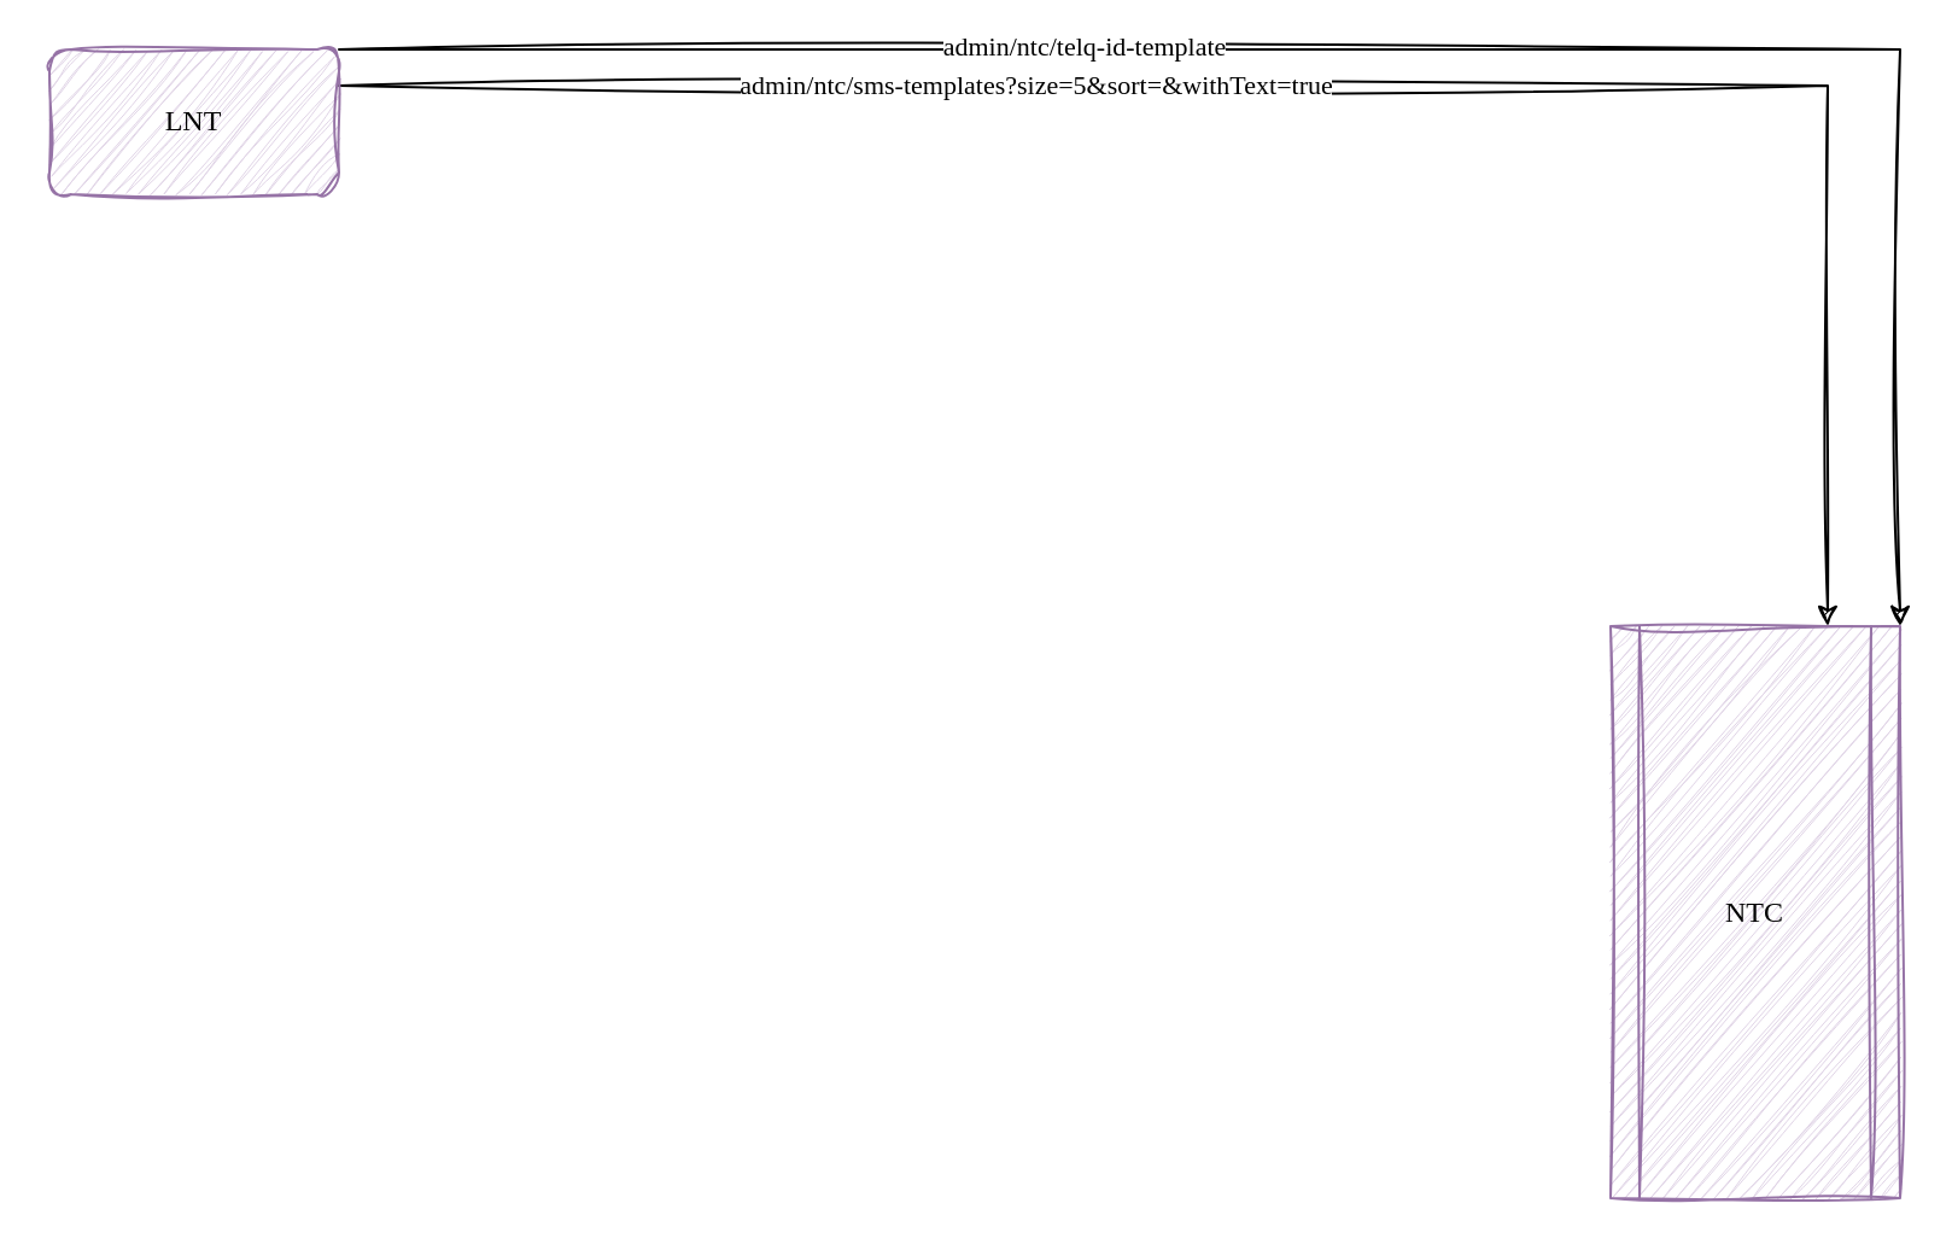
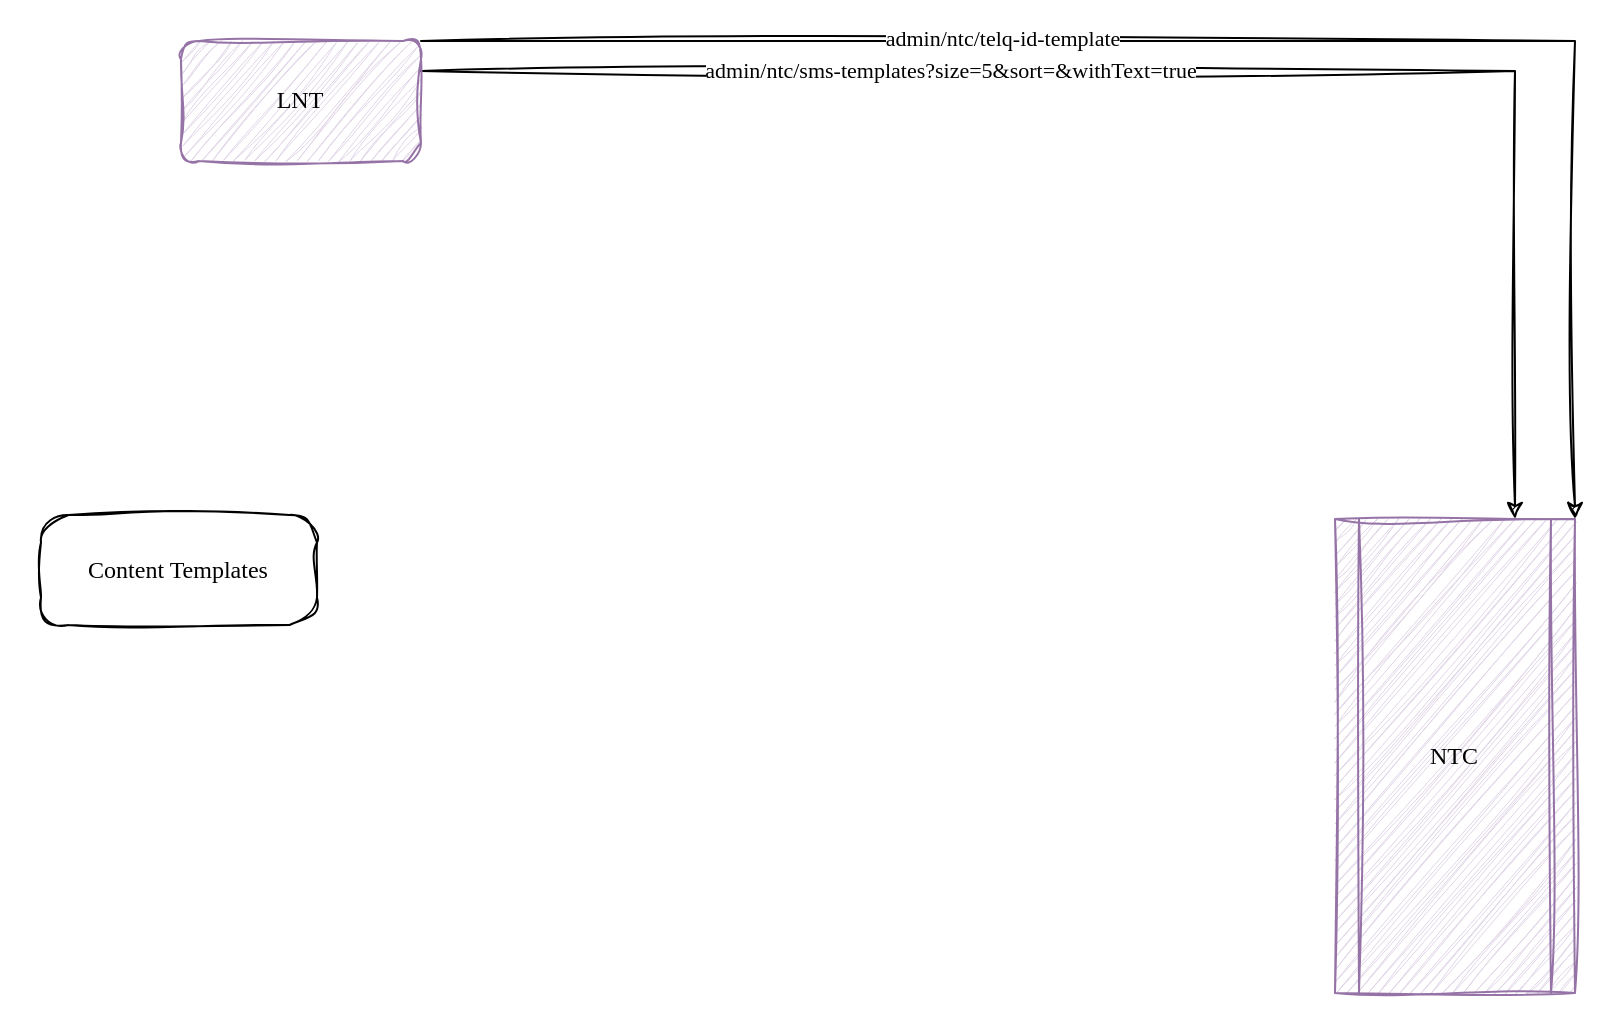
- <mxCell id="5" value="LNT" style="rounded=1;whiteSpace=wrap;html=1;sketch=1;hachureGap=4;jiggle=2;curveFitting=1;fontFamily=Architects Daughter;fontSource=https%3A%2F%2Ffonts.googleapis.com%2Fcss%3Ffamily%3DArchitects%2BDaughter;fillColor=#e1d5e7;strokeColor=#9673a6;" vertex="1" parent="1"><mxGeometry x="20" y="20" width="120" height="60" as="geometry" /></mxCell>
+ <mxCell id="5" value="LNT" style="rounded=1;whiteSpace=wrap;html=1;sketch=1;hachureGap=4;jiggle=2;curveFitting=1;fontFamily=Architects Daughter;fontSource=https%3A%2F%2Ffonts.googleapis.com%2Fcss%3Ffamily%3DArchitects%2BDaughter;fillColor=#e1d5e7;strokeColor=#9673a6;" vertex="1" parent="1"><mxGeometry x="90" y="20" width="120" height="60" as="geometry" /></mxCell>
+ <mxCell id="7" value="Content Templates" style="rounded=1;whiteSpace=wrap;html=1;sketch=1;hachureGap=4;jiggle=2;curveFitting=1;fontFamily=Architects Daughter;fontSource=https%3A%2F%2Ffonts.googleapis.com%2Fcss%3Ffamily%3DArchitects%2BDaughter;arcSize=25;" vertex="1" parent="1"><mxGeometry x="20" y="257" width="138" height="55" as="geometry" /></mxCell>
